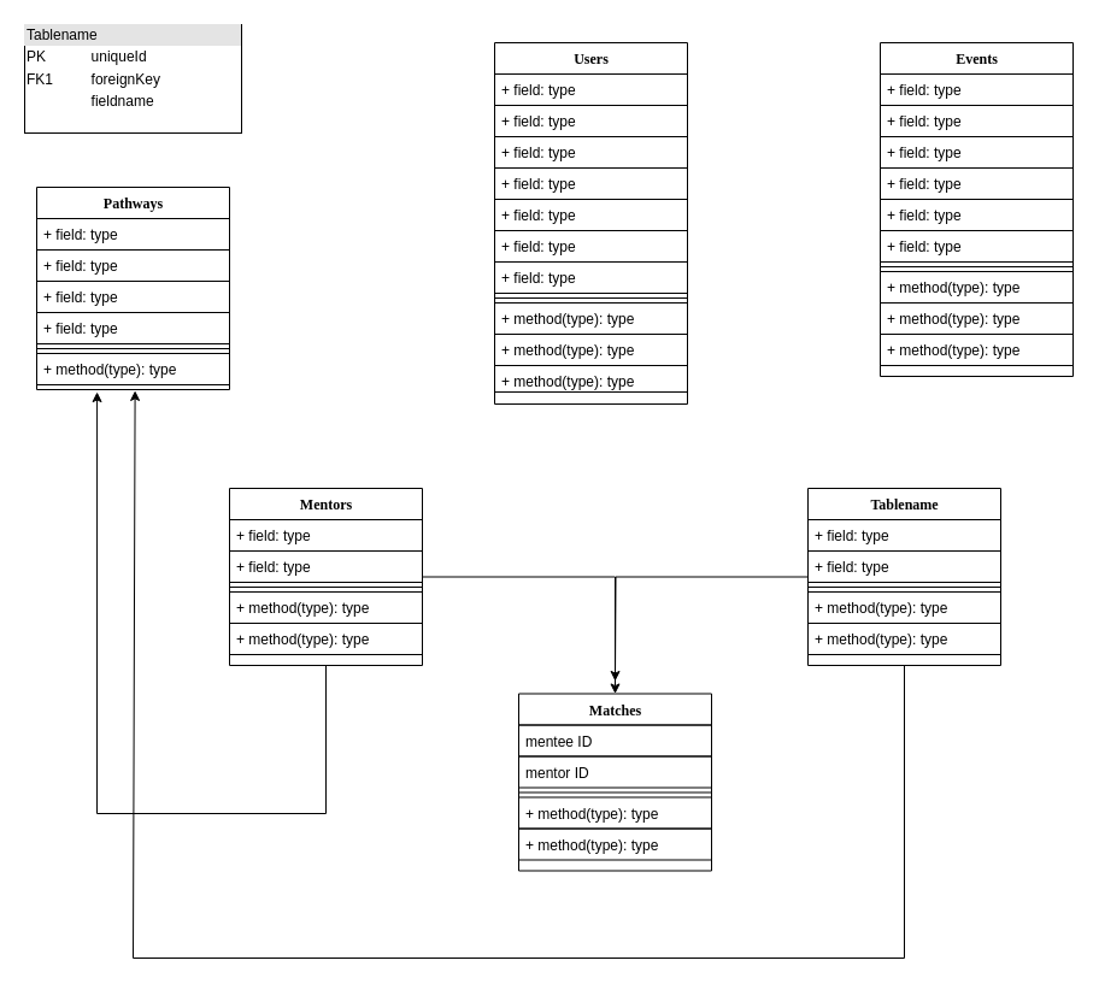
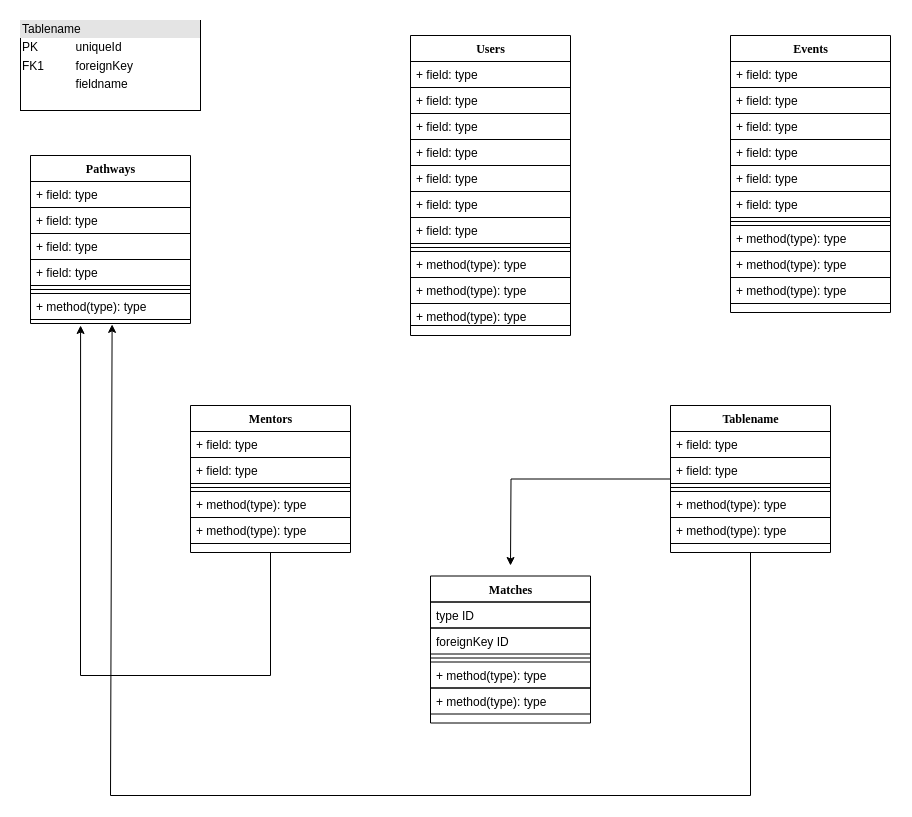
- <mxCell id="9" style="edgeStyle=orthogonalEdgeStyle;rounded=0;orthogonalLoop=1;jettySize=auto;html=1;entryX=0.5;entryY=0;entryDx=0;entryDy=0;strokeColor=#000000;fontColor=#000000;" parent="1" source="10" target="3" edge="1"><mxGeometry relative="1" as="geometry" /></mxCell>
- <mxCell id="4" value="mentee ID" style="text;html=1;fillColor=none;align=left;verticalAlign=top;spacingLeft=4;spacingRight=4;whiteSpace=wrap;overflow=hidden;rotatable=0;points=[[0,0.5],[1,0.5]];portConstraint=eastwest;strokeColor=#000000;fontColor=#000000;" parent="3" vertex="1"><mxGeometry y="26" width="160" height="26" as="geometry" /></mxCell>
+ <mxCell id="4" value="type ID" style="text;html=1;fillColor=none;align=left;verticalAlign=top;spacingLeft=4;spacingRight=4;whiteSpace=wrap;overflow=hidden;rotatable=0;points=[[0,0.5],[1,0.5]];portConstraint=eastwest;strokeColor=#000000;fontColor=#000000;" parent="3" vertex="1"><mxGeometry y="26" width="160" height="26" as="geometry" /></mxCell>
- <mxCell id="5" value="mentor ID" style="text;html=1;fillColor=none;align=left;verticalAlign=top;spacingLeft=4;spacingRight=4;whiteSpace=wrap;overflow=hidden;rotatable=0;points=[[0,0.5],[1,0.5]];portConstraint=eastwest;strokeColor=#000000;fontColor=#000000;" parent="3" vertex="1"><mxGeometry y="52" width="160" height="26" as="geometry" /></mxCell>
+ <mxCell id="5" value="foreignKey ID" style="text;html=1;fillColor=none;align=left;verticalAlign=top;spacingLeft=4;spacingRight=4;whiteSpace=wrap;overflow=hidden;rotatable=0;points=[[0,0.5],[1,0.5]];portConstraint=eastwest;strokeColor=#000000;fontColor=#000000;" parent="3" vertex="1"><mxGeometry y="52" width="160" height="26" as="geometry" /></mxCell>
